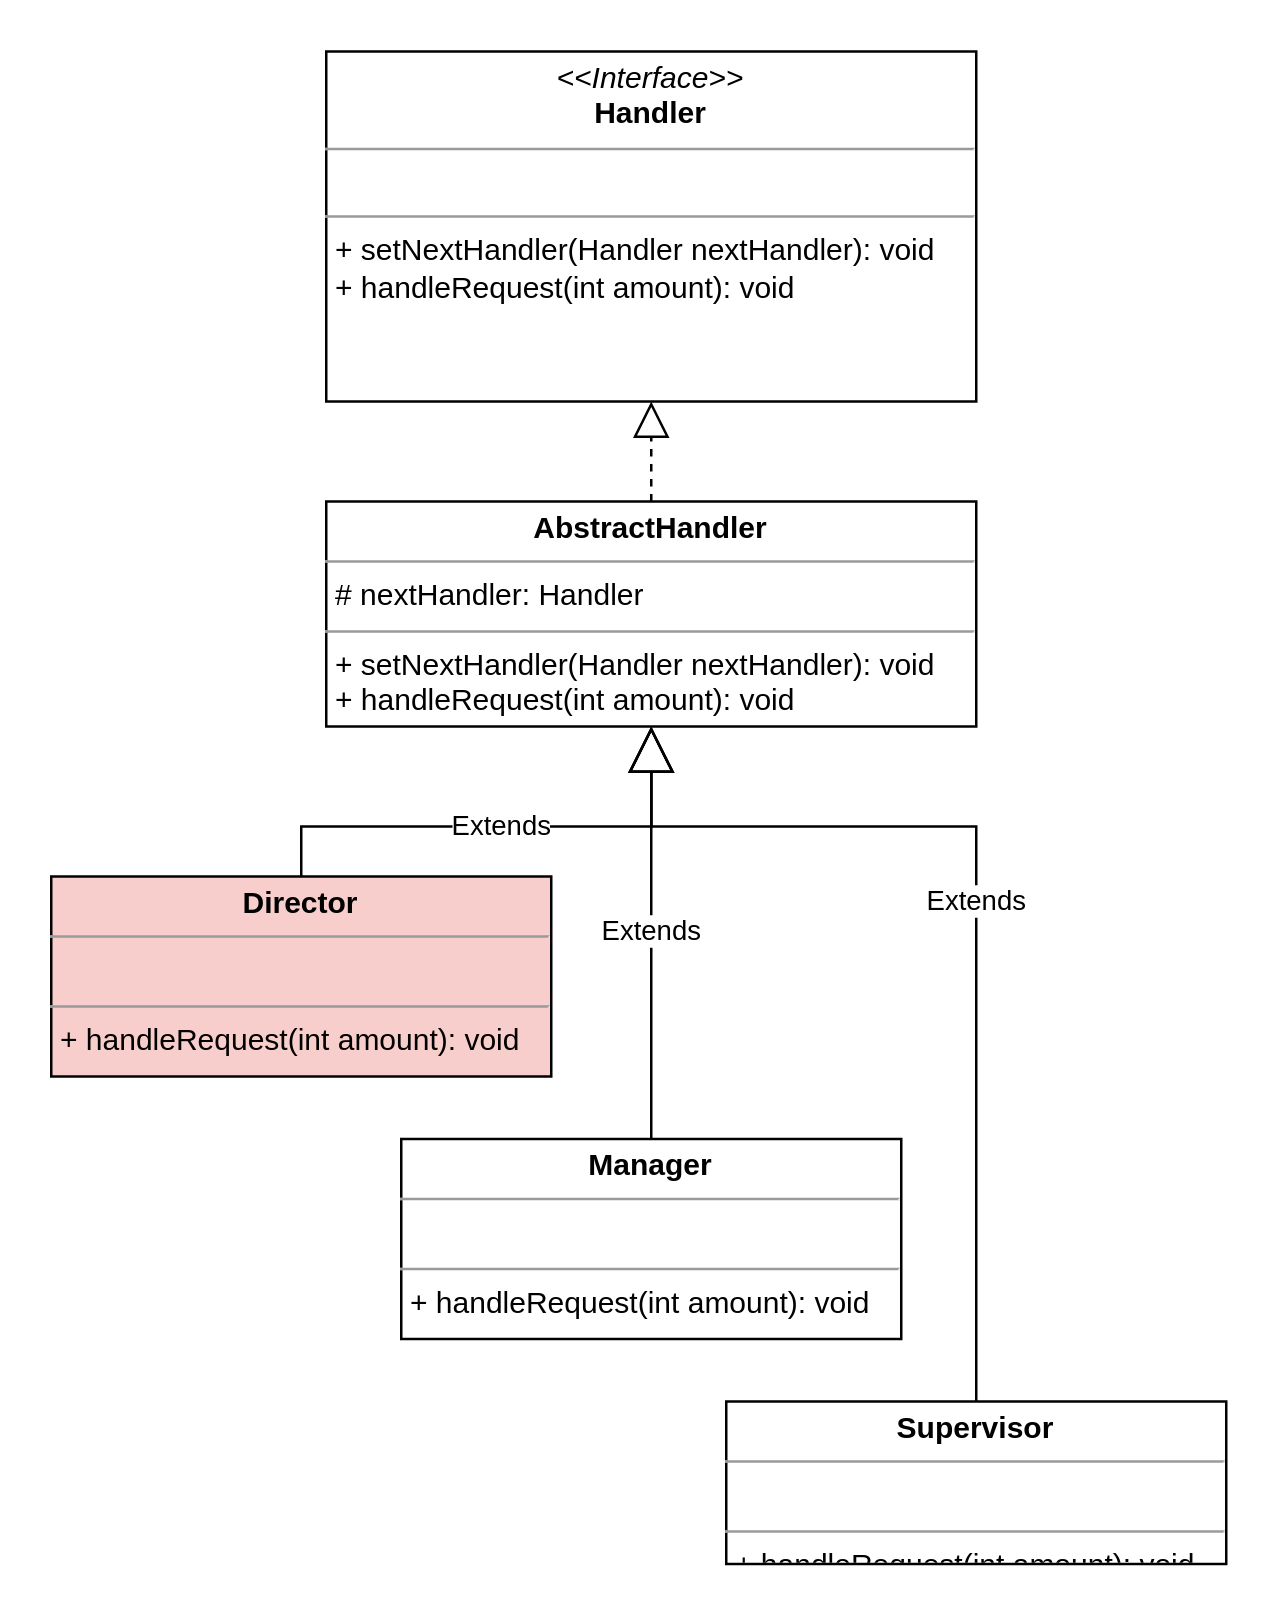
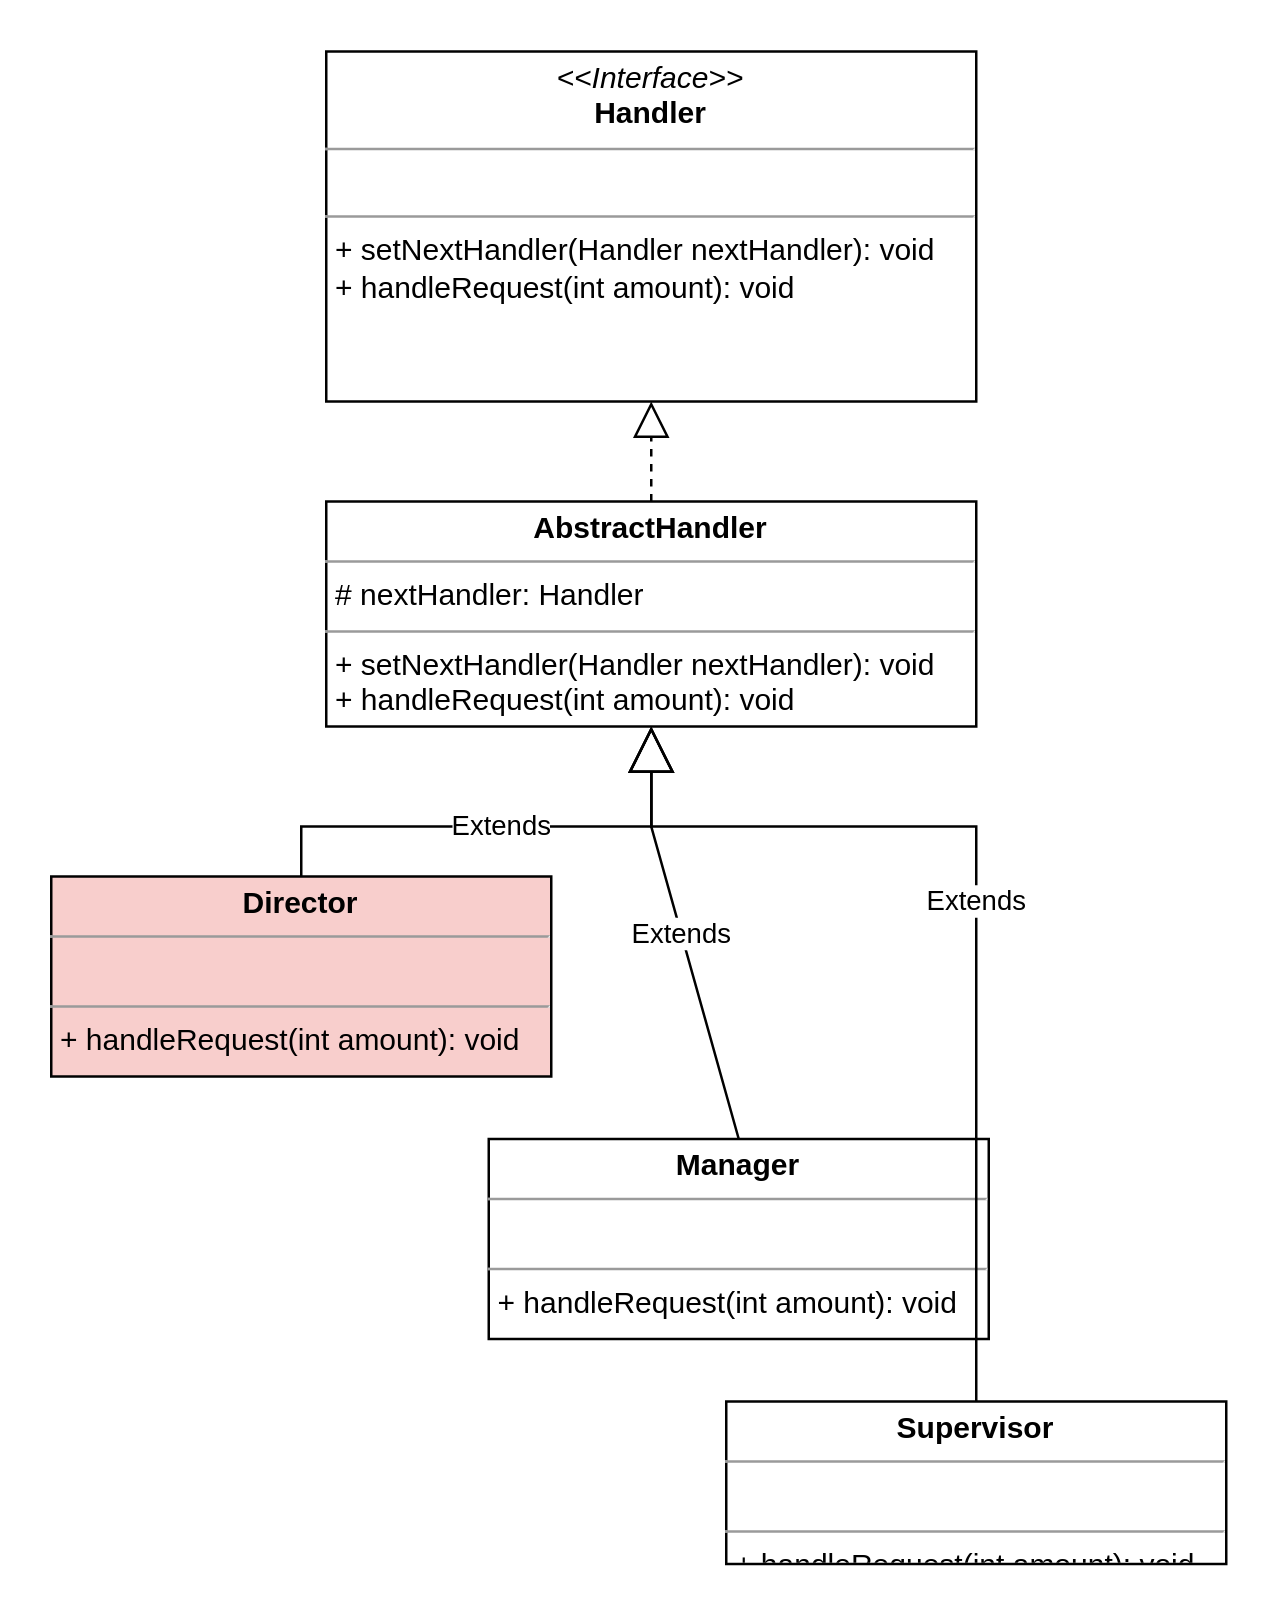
- <mxCell id="6" value="&lt;p style=&quot;margin:0px;margin-top:4px;text-align:center;&quot;&gt;&lt;b&gt;Manager&lt;/b&gt;&lt;br&gt;&lt;/p&gt;&lt;hr size=&quot;1&quot;&gt;&lt;p style=&quot;margin:0px;margin-left:4px;&quot;&gt;&amp;nbsp;&lt;/p&gt;&lt;hr size=&quot;1&quot;&gt;&lt;p style=&quot;margin:0px;margin-left:4px;&quot;&gt;&lt;span style=&quot;background-color: initial;&quot;&gt;+&amp;nbsp;handleRequest(int amount): void&lt;/span&gt;&lt;br&gt;&lt;/p&gt;" style="verticalAlign=top;align=left;overflow=fill;fontSize=12;fontFamily=Helvetica;html=1;whiteSpace=wrap;" vertex="1" parent="1"><mxGeometry x="160" y="455" width="200" height="80" as="geometry" /></mxCell>
+ <mxCell id="6" value="&lt;p style=&quot;margin:0px;margin-top:4px;text-align:center;&quot;&gt;&lt;b&gt;Manager&lt;/b&gt;&lt;br&gt;&lt;/p&gt;&lt;hr size=&quot;1&quot;&gt;&lt;p style=&quot;margin:0px;margin-left:4px;&quot;&gt;&amp;nbsp;&lt;/p&gt;&lt;hr size=&quot;1&quot;&gt;&lt;p style=&quot;margin:0px;margin-left:4px;&quot;&gt;&lt;span style=&quot;background-color: initial;&quot;&gt;+&amp;nbsp;handleRequest(int amount): void&lt;/span&gt;&lt;br&gt;&lt;/p&gt;" style="verticalAlign=top;align=left;overflow=fill;fontSize=12;fontFamily=Helvetica;html=1;whiteSpace=wrap;" vertex="1" parent="1"><mxGeometry x="195" y="455" width="200" height="80" as="geometry" /></mxCell>
